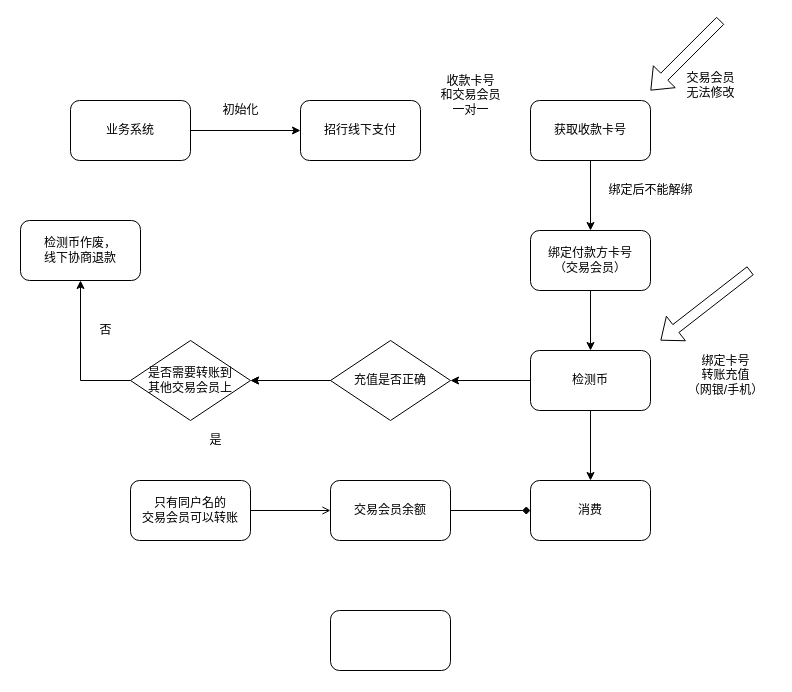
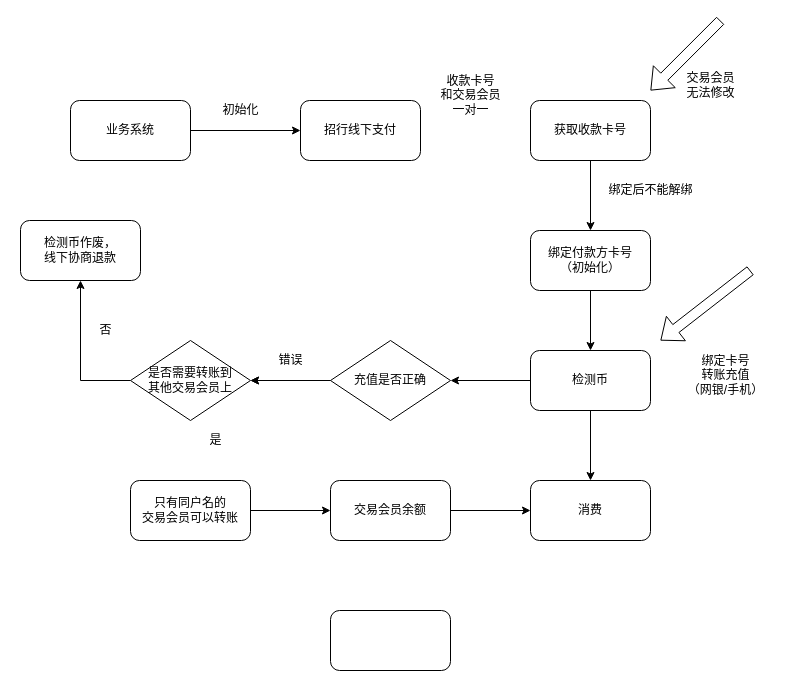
- <mxCell id="20" value="绑定付款方卡号&lt;br&gt;（交易会员）" style="rounded=1;whiteSpace=wrap;html=1;direction=west;" vertex="1" parent="1"><mxGeometry x="530" y="230" width="120" height="60" as="geometry" /></mxCell>
+ <mxCell id="20" value="绑定付款方卡号&lt;br&gt;（初始化）" style="rounded=1;whiteSpace=wrap;html=1;direction=west;" vertex="1" parent="1"><mxGeometry x="530" y="230" width="120" height="60" as="geometry" /></mxCell>
+ <mxCell id="22" value="错误" style="text;html=1;resizable=0;autosize=1;align=center;verticalAlign=middle;points=[];fillColor=none;strokeColor=none;rounded=0;" vertex="1" parent="1"><mxGeometry x="270" y="350" width="40" height="20" as="geometry" /></mxCell>
- <mxCell id="27" value="" style="edgeStyle=orthogonalEdgeStyle;rounded=0;orthogonalLoop=1;jettySize=auto;html=1;endArrow=open;" edge="1" parent="1" source="28" target="18"><mxGeometry relative="1" as="geometry" /></mxCell>
+ <mxCell id="27" value="" style="edgeStyle=orthogonalEdgeStyle;rounded=0;orthogonalLoop=1;jettySize=auto;html=1;" edge="1" parent="1" source="28" target="18"><mxGeometry relative="1" as="geometry" /></mxCell>
- <mxCell id="17" value="" style="edgeStyle=orthogonalEdgeStyle;rounded=0;orthogonalLoop=1;jettySize=auto;html=1;endArrow=diamond;" edge="1" parent="1" source="18" target="30"><mxGeometry relative="1" as="geometry" /></mxCell>
+ <mxCell id="17" value="" style="edgeStyle=orthogonalEdgeStyle;rounded=0;orthogonalLoop=1;jettySize=auto;html=1;" edge="1" parent="1" source="18" target="30"><mxGeometry relative="1" as="geometry" /></mxCell>
